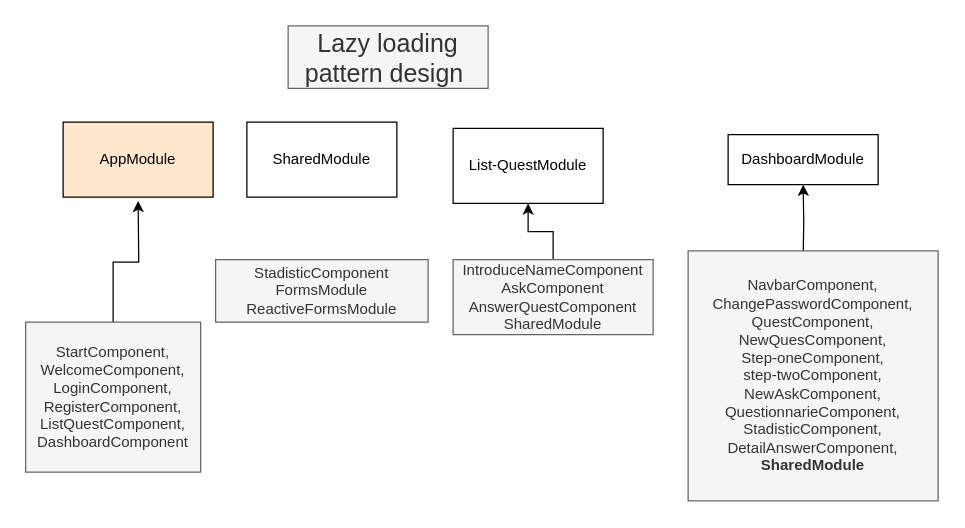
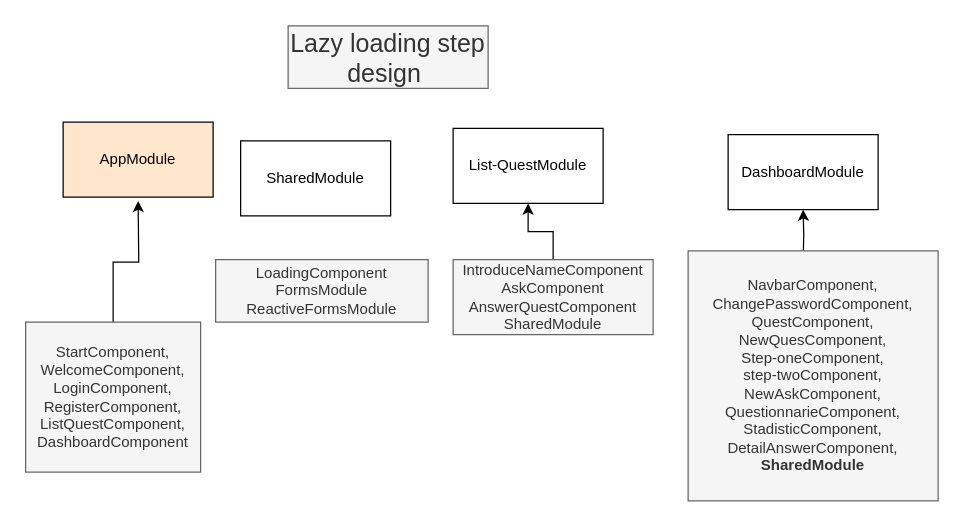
- <mxCell id="13" value="&lt;font style=&quot;font-size: 20px&quot;&gt;Lazy loading pattern design&amp;nbsp;&lt;/font&gt;" style="text;html=1;strokeColor=#666666;fillColor=#f5f5f5;align=center;verticalAlign=middle;whiteSpace=wrap;rounded=0;fontColor=#333333;" parent="1" vertex="1"><mxGeometry x="230" y="20" width="160" height="50" as="geometry" /></mxCell>
+ <mxCell id="13" value="&lt;font style=&quot;font-size: 20px&quot;&gt;Lazy loading step design&amp;nbsp;&lt;/font&gt;" style="text;html=1;strokeColor=#666666;fillColor=#f5f5f5;align=center;verticalAlign=middle;whiteSpace=wrap;rounded=0;fontColor=#333333;" parent="1" vertex="1"><mxGeometry x="230" y="20" width="160" height="50" as="geometry" /></mxCell>
- <mxCell id="2" value="SharedModule" style="rounded=0;whiteSpace=wrap;html=1;" parent="1" vertex="1"><mxGeometry x="197" y="97" width="120" height="60" as="geometry" /></mxCell>
+ <mxCell id="2" value="SharedModule" style="rounded=0;whiteSpace=wrap;html=1;" parent="1" vertex="1"><mxGeometry x="192" y="112" width="120" height="60" as="geometry" /></mxCell>
- <mxCell id="7" value="DashboardModule" style="rounded=0;whiteSpace=wrap;html=1;" parent="1" vertex="1"><mxGeometry x="582" y="107" width="120" height="40" as="geometry" /></mxCell>
+ <mxCell id="7" value="DashboardModule" style="rounded=0;whiteSpace=wrap;html=1;" parent="1" vertex="1"><mxGeometry x="582" y="107" width="120" height="60" as="geometry" /></mxCell>
- <mxCell id="3" value="StadisticComponent&lt;br&gt;FormsModule&lt;br&gt;ReactiveFormsModule" style="text;html=1;strokeColor=#666666;fillColor=#f5f5f5;align=center;verticalAlign=middle;whiteSpace=wrap;rounded=0;fontColor=#333333;" parent="1" vertex="1"><mxGeometry x="172" y="207" width="170" height="50" as="geometry" /></mxCell>
+ <mxCell id="3" value="LoadingComponent&lt;br&gt;FormsModule&lt;br&gt;ReactiveFormsModule" style="text;html=1;strokeColor=#666666;fillColor=#f5f5f5;align=center;verticalAlign=middle;whiteSpace=wrap;rounded=0;fontColor=#333333;" parent="1" vertex="1"><mxGeometry x="172" y="207" width="170" height="50" as="geometry" /></mxCell>
